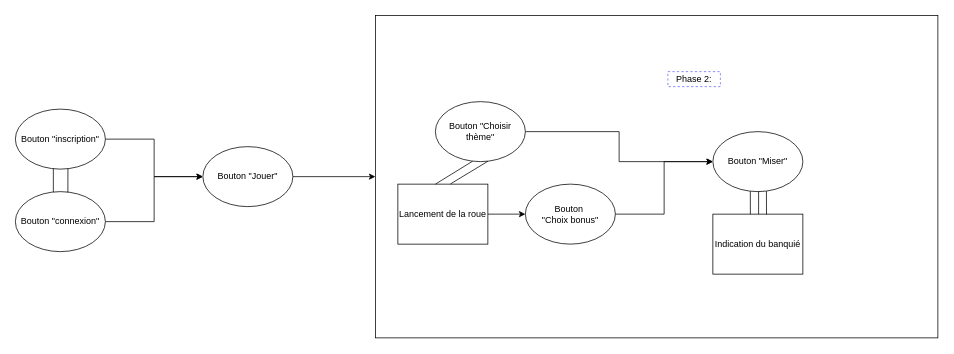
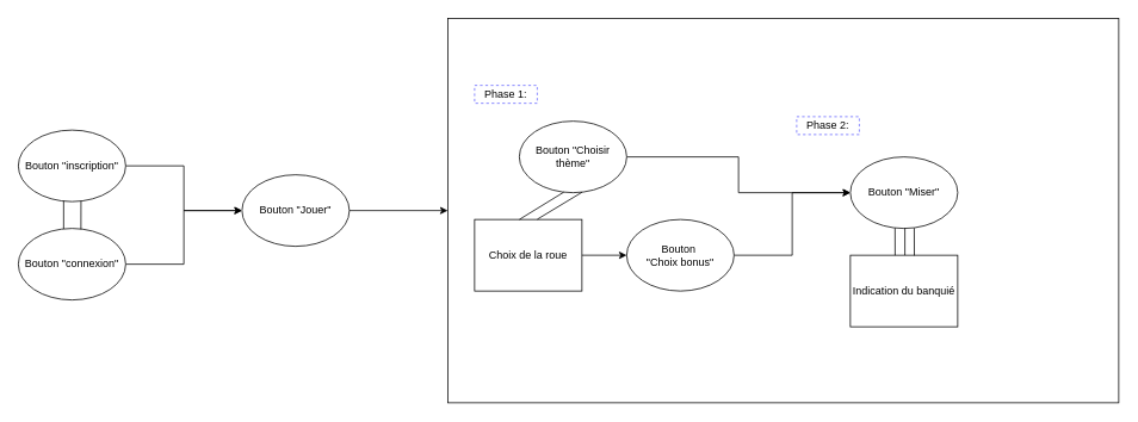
+ <mxCell id="18" value="&lt;div&gt;Phase 1:&lt;/div&gt;" style="rounded=0;whiteSpace=wrap;html=1;strokeColor=#6666FF;dashed=1;" vertex="1" parent="1"><mxGeometry x="530" y="95" width="70" height="20" as="geometry" /></mxCell>
- <mxCell id="19" value="&lt;div&gt;Phase 2:&lt;/div&gt;" style="rounded=0;whiteSpace=wrap;html=1;strokeColor=#6666FF;dashed=1;" vertex="1" parent="1"><mxGeometry x="890" y="95" width="70" height="20" as="geometry" /></mxCell>
+ <mxCell id="19" value="&lt;div&gt;Phase 2:&lt;/div&gt;" style="rounded=0;whiteSpace=wrap;html=1;strokeColor=#6666FF;dashed=1;" vertex="1" parent="1"><mxGeometry x="890" y="130" width="70" height="20" as="geometry" /></mxCell>
- <mxCell id="15" value="Lancement de la roue" style="rounded=0;whiteSpace=wrap;html=1;" vertex="1" parent="1"><mxGeometry x="530" y="245" width="120" height="80" as="geometry" /></mxCell>
+ <mxCell id="15" value="Choix de la roue" style="rounded=0;whiteSpace=wrap;html=1;" vertex="1" parent="1"><mxGeometry x="530" y="245" width="120" height="80" as="geometry" /></mxCell>
